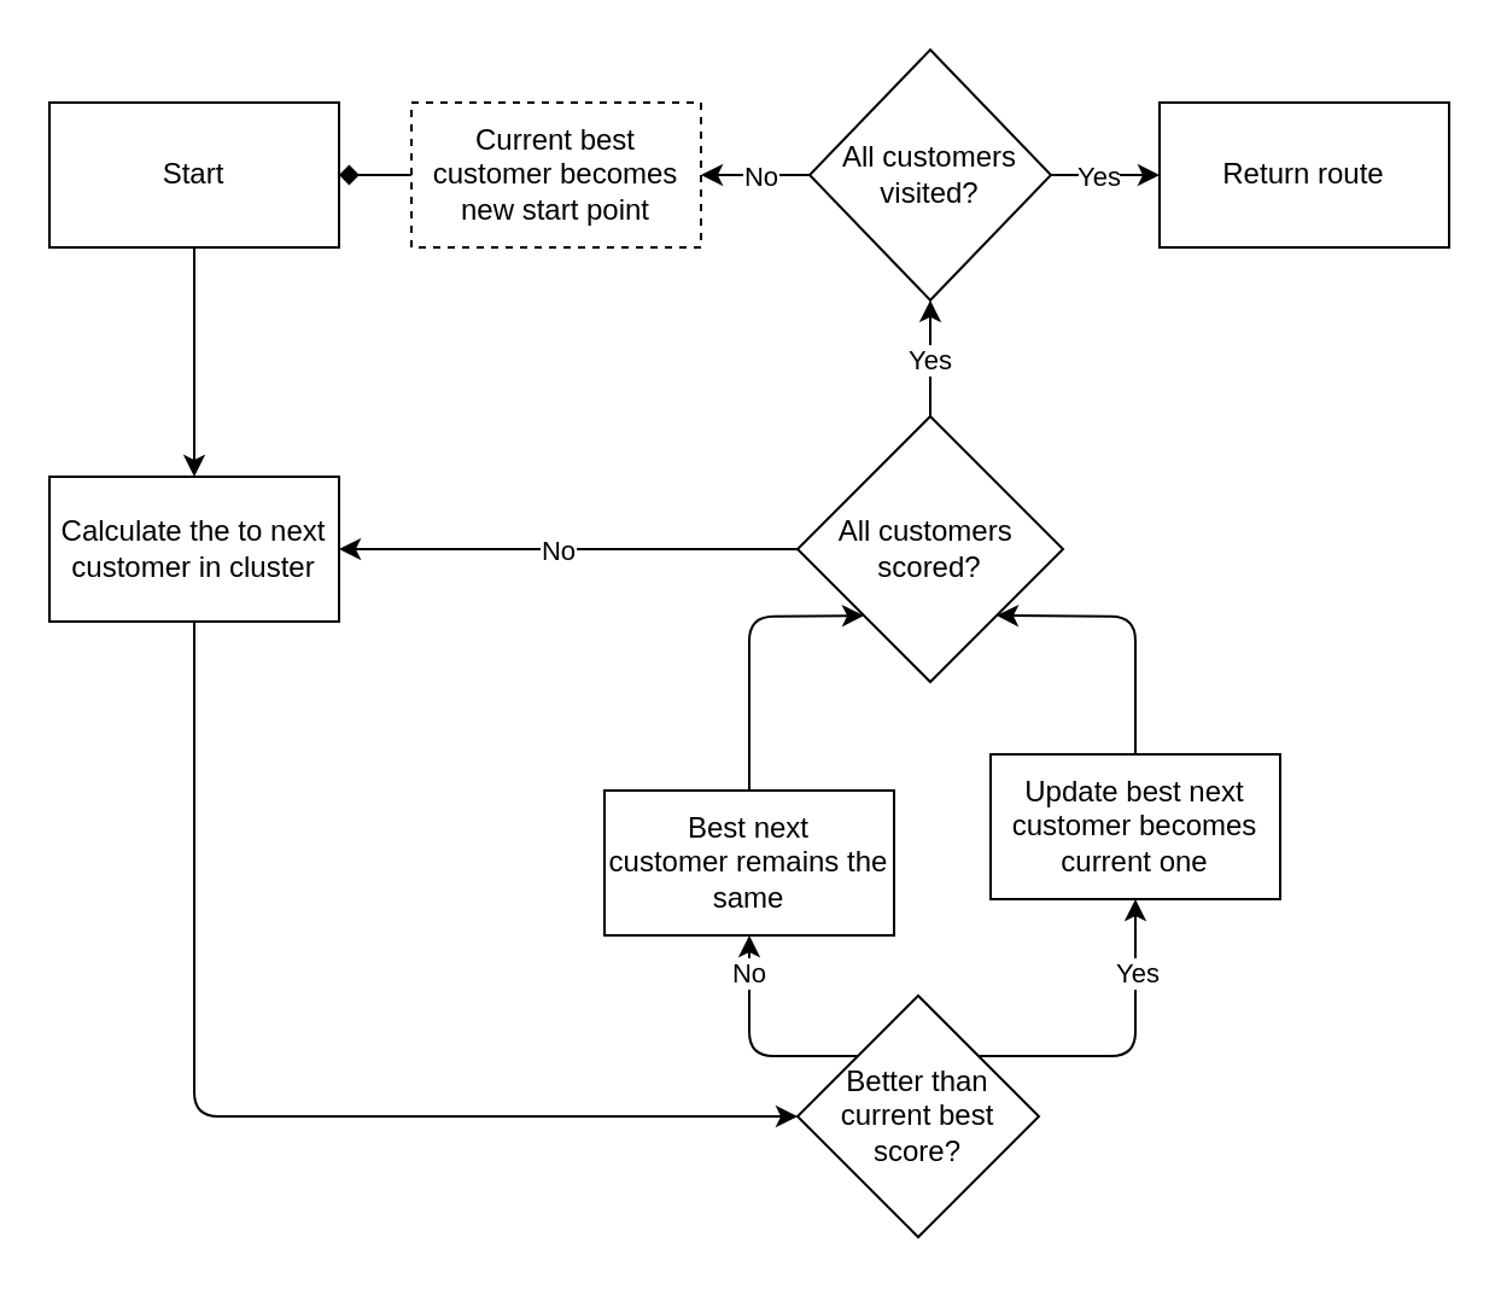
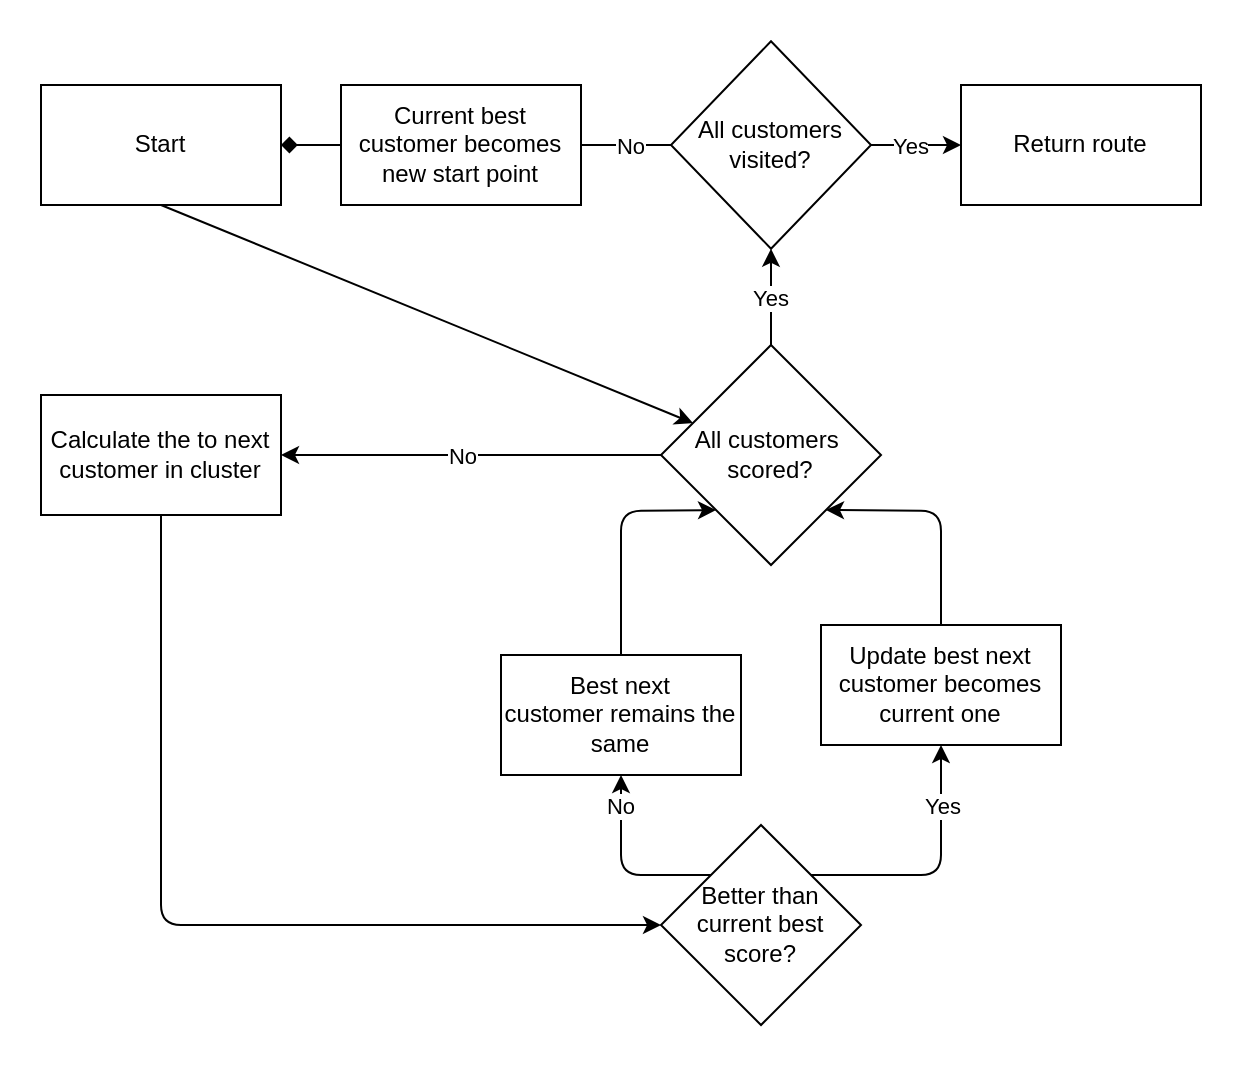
- <mxCell id="22" value="Current best customer becomes new start point" style="rounded=0;whiteSpace=wrap;html=1;dashed=1;" vertex="1" parent="1"><mxGeometry x="170" y="42" width="120" height="60" as="geometry" /></mxCell>
+ <mxCell id="22" value="Current best customer becomes new start point" style="rounded=0;whiteSpace=wrap;html=1;" vertex="1" parent="1"><mxGeometry x="170" y="42" width="120" height="60" as="geometry" /></mxCell>
- <mxCell id="24" value="" style="endArrow=classic;html=1;exitX=0;exitY=0.5;exitDx=0;exitDy=0;entryX=1;entryY=0.5;entryDx=0;entryDy=0;" edge="1" parent="1" source="18" target="22"><mxGeometry width="50" height="50" relative="1" as="geometry"><mxPoint x="270" y="312" as="sourcePoint" /><mxPoint x="320" y="262" as="targetPoint" /></mxGeometry></mxCell>
+ <mxCell id="24" value="" style="endArrow=none;html=1;exitX=0;exitY=0.5;exitDx=0;exitDy=0;entryX=1;entryY=0.5;entryDx=0;entryDy=0;" edge="1" parent="1" source="18" target="22"><mxGeometry width="50" height="50" relative="1" as="geometry"><mxPoint x="270" y="312" as="sourcePoint" /><mxPoint x="320" y="262" as="targetPoint" /></mxGeometry></mxCell>
- <mxCell id="8" value="" style="endArrow=classic;html=1;exitX=0.5;exitY=1;exitDx=0;exitDy=0;entryX=0.5;entryY=0;entryDx=0;entryDy=0;" edge="1" parent="1" source="2" target="3"><mxGeometry width="50" height="50" relative="1" as="geometry"><mxPoint x="270" y="312" as="sourcePoint" /><mxPoint x="320" y="262" as="targetPoint" /></mxGeometry></mxCell>
+ <mxCell id="8" value="" style="endArrow=classic;html=1;exitX=0.5;exitY=1;exitDx=0;exitDy=0;" edge="1" parent="1" source="2" target="10"><mxGeometry width="50" height="50" relative="1" as="geometry"><mxPoint x="270" y="312" as="sourcePoint" /><mxPoint x="320" y="262" as="targetPoint" /></mxGeometry></mxCell>
